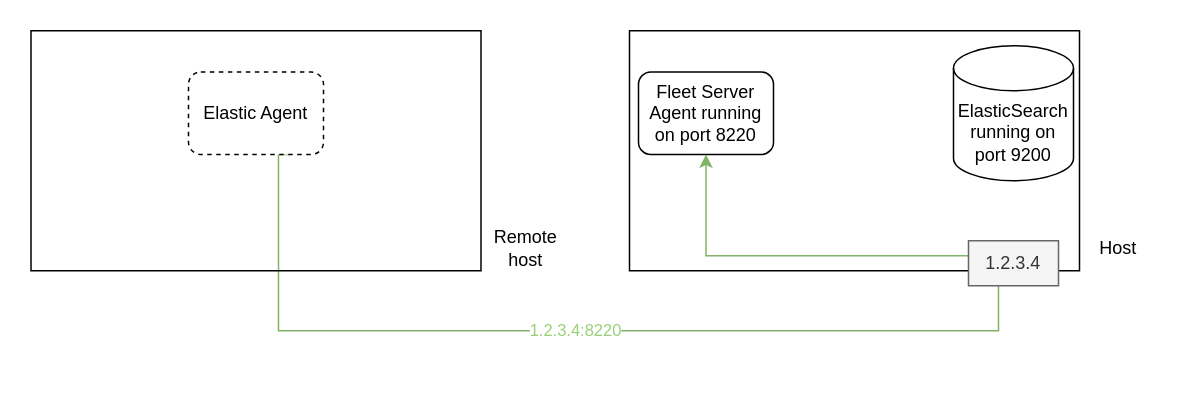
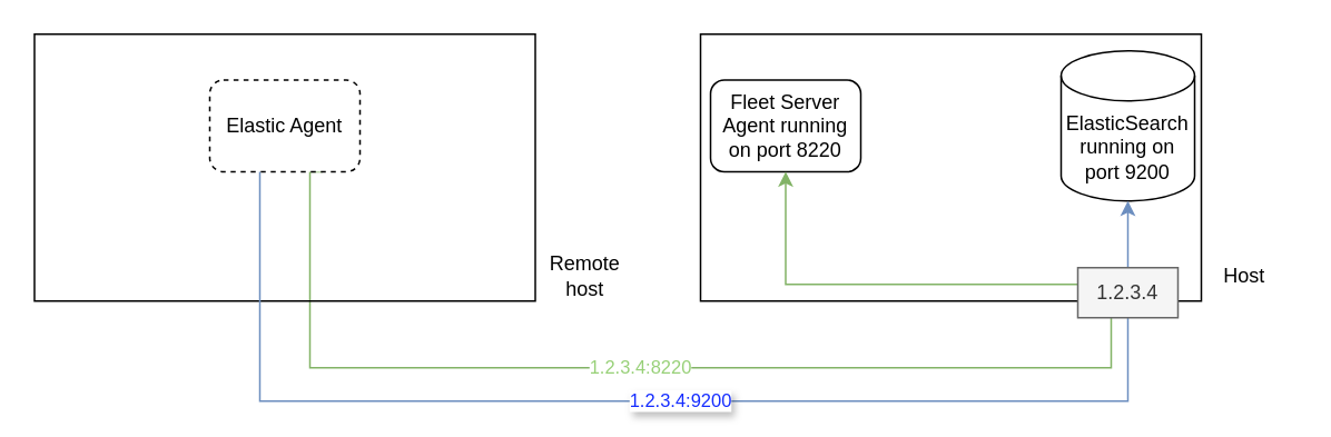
+ <mxCell id="10" value="1.2.3.4:9200" style="edgeStyle=orthogonalEdgeStyle;rounded=0;orthogonalLoop=1;jettySize=auto;html=1;textShadow=1;fillColor=#dae8fc;strokeColor=#6c8ebf;fontColor=#142CFF;entryX=0.5;entryY=1;entryDx=0;entryDy=0;entryPerimeter=0;" parent="1" source="6" target="3" edge="1"><mxGeometry relative="1" as="geometry"><Array as="points"><mxPoint x="155" y="240" /><mxPoint x="675" y="240" /></Array><mxPoint x="667" y="210" as="targetPoint" /></mxGeometry></mxCell>
